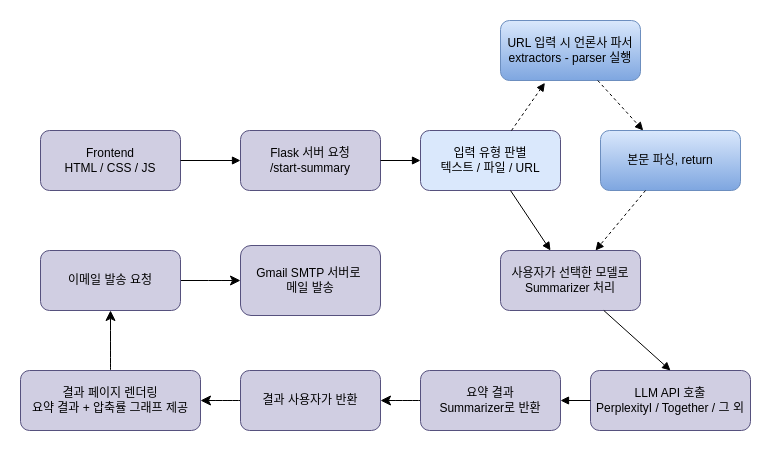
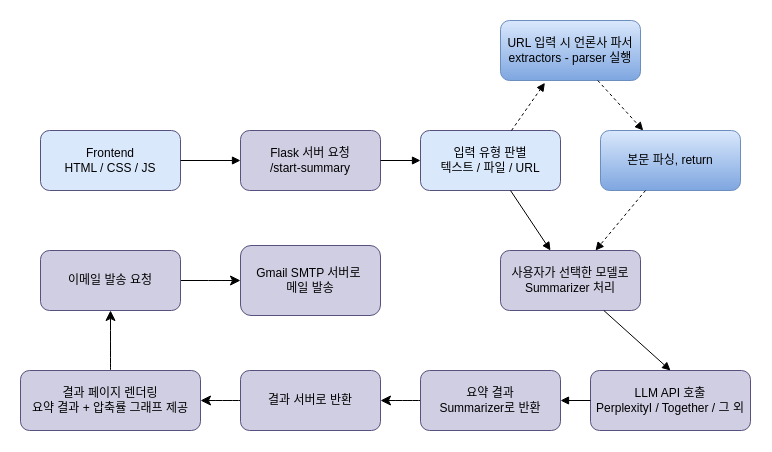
- <mxCell id="2" value="Frontend&#10;HTML / CSS / JS" style="rounded=1;whiteSpace=wrap;html=1;fillColor=#d0cee2;strokeColor=#56517e;" vertex="1" parent="1"><mxGeometry x="40" y="130" width="140" height="60" as="geometry" /></mxCell>
+ <mxCell id="2" value="Frontend&#10;HTML / CSS / JS" style="rounded=1;whiteSpace=wrap;html=1;fillColor=#dae8fc;strokeColor=#56517e;" vertex="1" parent="1"><mxGeometry x="40" y="130" width="140" height="60" as="geometry" /></mxCell>
- <mxCell id="26" value="결과 사용자가 반환" style="rounded=1;whiteSpace=wrap;html=1;fillColor=#d0cee2;strokeColor=#56517e;" vertex="1" parent="1"><mxGeometry x="240" y="370" width="140" height="60" as="geometry" /></mxCell>
+ <mxCell id="26" value="결과 서버로 반환" style="rounded=1;whiteSpace=wrap;html=1;fillColor=#d0cee2;strokeColor=#56517e;" vertex="1" parent="1"><mxGeometry x="240" y="370" width="140" height="60" as="geometry" /></mxCell>
